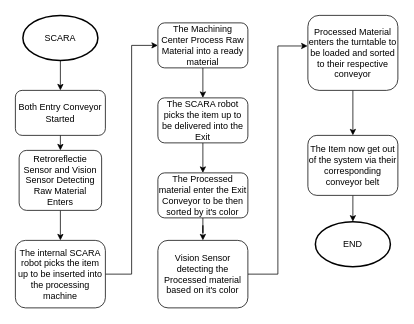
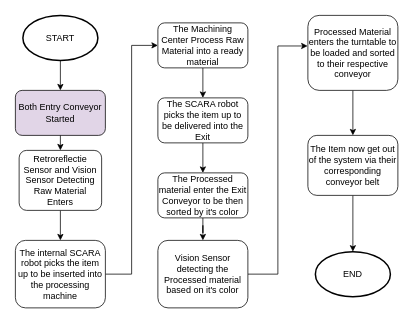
- <mxCell id="4" value="SCARA" style="strokeWidth=2;html=1;shape=mxgraph.flowchart.start_1;whiteSpace=wrap;" parent="1" vertex="1"><mxGeometry x="30" y="20" width="100" height="60" as="geometry" /></mxCell>
+ <mxCell id="4" value="START" style="strokeWidth=2;html=1;shape=mxgraph.flowchart.start_1;whiteSpace=wrap;" parent="1" vertex="1"><mxGeometry x="30" y="20" width="100" height="60" as="geometry" /></mxCell>
- <mxCell id="22" value="Both Entry Conveyor Started" style="rounded=1;whiteSpace=wrap;html=1;" vertex="1" parent="1"><mxGeometry x="20" y="120" width="120" height="60" as="geometry" /></mxCell>
+ <mxCell id="22" value="Both Entry Conveyor Started" style="rounded=1;whiteSpace=wrap;html=1;fillColor=#e1d5e7;" vertex="1" parent="1"><mxGeometry x="20" y="120" width="120" height="60" as="geometry" /></mxCell>
- <mxCell id="21" value="END" style="strokeWidth=2;html=1;shape=mxgraph.flowchart.start_1;whiteSpace=wrap;" vertex="1" parent="1"><mxGeometry x="420" y="295" width="100" height="60" as="geometry" /></mxCell>
+ <mxCell id="21" value="END" style="strokeWidth=2;html=1;shape=mxgraph.flowchart.start_1;whiteSpace=wrap;" vertex="1" parent="1"><mxGeometry x="420" y="335" width="100" height="60" as="geometry" /></mxCell>
